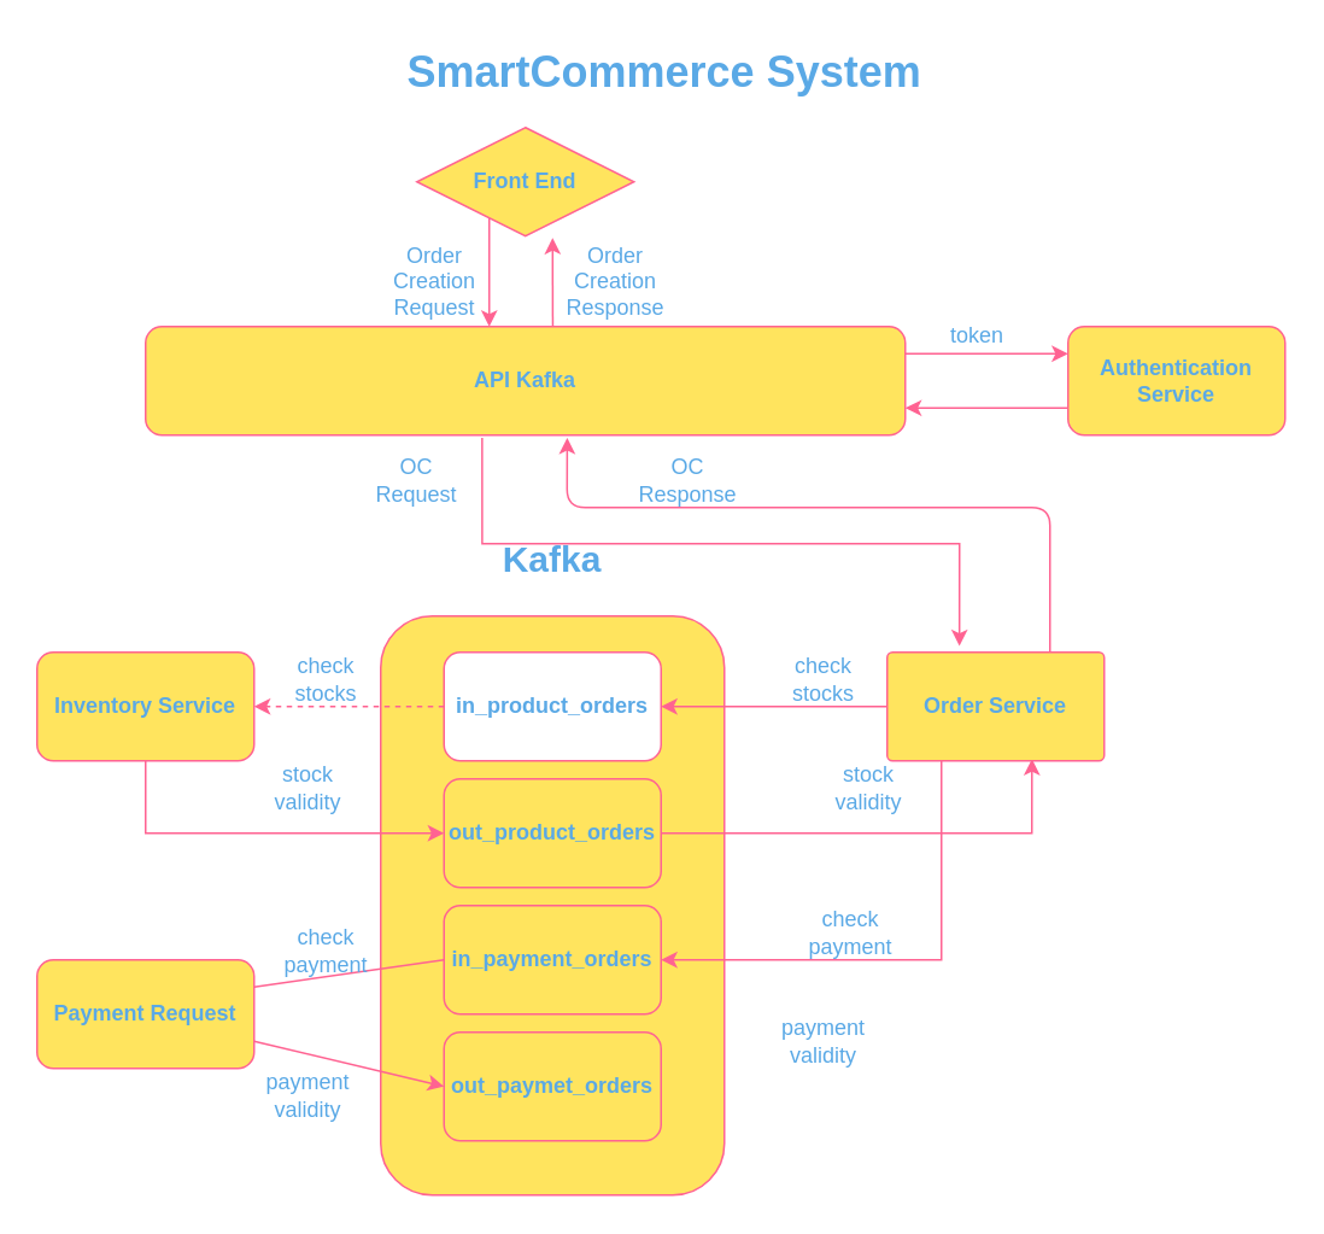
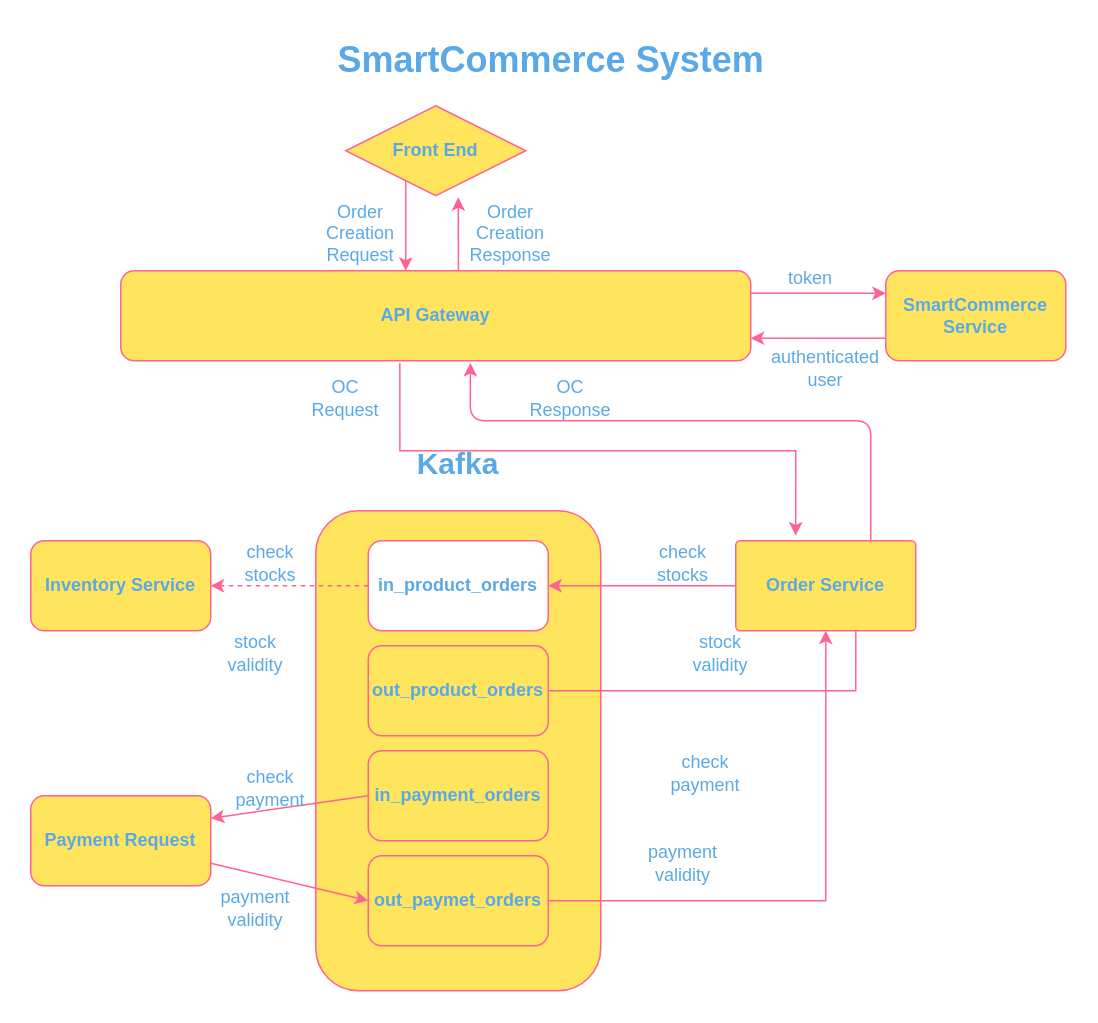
- <mxCell id="9" value="API Kafka" style="rounded=1;whiteSpace=wrap;html=1;fillColor=#FFE45E;strokeColor=#FF6392;fontColor=#5AA9E6;fontStyle=1" parent="1" vertex="1"><mxGeometry x="80" y="180" width="420" height="60" as="geometry" /></mxCell>
+ <mxCell id="9" value="API Gateway" style="rounded=1;whiteSpace=wrap;html=1;fillColor=#FFE45E;strokeColor=#FF6392;fontColor=#5AA9E6;fontStyle=1" parent="1" vertex="1"><mxGeometry x="80" y="180" width="420" height="60" as="geometry" /></mxCell>
- <mxCell id="4" value="Authentication Service" style="rounded=1;whiteSpace=wrap;html=1;fillColor=#FFE45E;strokeColor=#FF6392;fontColor=#5AA9E6;fontStyle=1" parent="1" vertex="1"><mxGeometry x="590" y="180" width="120" height="60" as="geometry" /></mxCell>
+ <mxCell id="4" value="SmartCommerce Service" style="rounded=1;whiteSpace=wrap;html=1;fillColor=#FFE45E;strokeColor=#FF6392;fontColor=#5AA9E6;fontStyle=1" parent="1" vertex="1"><mxGeometry x="590" y="180" width="120" height="60" as="geometry" /></mxCell>
+ <mxCell id="29" value="authenticated user" style="text;html=1;strokeColor=none;fillColor=none;align=center;verticalAlign=middle;whiteSpace=wrap;rounded=0;fontColor=#5AA9E6;" parent="1" vertex="1"><mxGeometry x="520" y="230" width="60" height="30" as="geometry" /></mxCell>
- <mxCell id="26" value="" style="endArrow=classic;html=1;rounded=0;fontColor=#5AA9E6;strokeColor=#FF6392;fillColor=#FFE45E;exitX=1;exitY=0.5;exitDx=0;exitDy=0;entryX=0.667;entryY=0.983;entryDx=0;entryDy=0;entryPerimeter=0;" parent="1" source="14" target="40" edge="1"><mxGeometry width="50" height="50" relative="1" as="geometry"><mxPoint x="350" y="420" as="sourcePoint" /><mxPoint x="400" y="370" as="targetPoint" /><Array as="points"><mxPoint x="570" y="460" /></Array></mxGeometry></mxCell>
+ <mxCell id="26" value="" style="endArrow=none;html=1;rounded=0;fontColor=#5AA9E6;strokeColor=#FF6392;fillColor=#FFE45E;exitX=1;exitY=0.5;exitDx=0;exitDy=0;entryX=0.667;entryY=0.983;entryDx=0;entryDy=0;entryPerimeter=0;" parent="1" source="14" target="40" edge="1"><mxGeometry width="50" height="50" relative="1" as="geometry"><mxPoint x="350" y="420" as="sourcePoint" /><mxPoint x="400" y="370" as="targetPoint" /><Array as="points"><mxPoint x="570" y="460" /></Array></mxGeometry></mxCell>
- <mxCell id="24" value="" style="endArrow=classic;html=1;rounded=0;fontColor=#5AA9E6;strokeColor=#FF6392;fillColor=#FFE45E;exitX=0.5;exitY=1;exitDx=0;exitDy=0;entryX=0;entryY=0.5;entryDx=0;entryDy=0;" parent="1" source="3" target="14" edge="1"><mxGeometry width="50" height="50" relative="1" as="geometry"><mxPoint x="350" y="420" as="sourcePoint" /><mxPoint x="400" y="370" as="targetPoint" /><Array as="points"><mxPoint x="80" y="460" /></Array></mxGeometry></mxCell>
- <mxCell id="41" value="" style="endArrow=none;html=1;rounded=0;fontColor=#5AA9E6;strokeColor=#FF6392;fillColor=#FFE45E;exitX=1;exitY=0.5;exitDx=0;exitDy=0;startArrow=classic;startFill=1;endFill=0;entryX=0.25;entryY=1;entryDx=0;entryDy=0;" edge="1" parent="1" source="17" target="40"><mxGeometry width="50" height="50" relative="1" as="geometry"><mxPoint x="365" y="530" as="sourcePoint" /><mxPoint x="597" y="360" as="targetPoint" /><Array as="points"><mxPoint x="520" y="530" /></Array></mxGeometry></mxCell>
- <mxCell id="31" value="" style="endArrow=none;html=1;rounded=0;fontColor=#5AA9E6;strokeColor=#FF6392;fillColor=#FFE45E;entryX=1;entryY=0.25;entryDx=0;entryDy=0;exitX=0;exitY=0.5;exitDx=0;exitDy=0;" parent="1" source="17" target="5" edge="1"><mxGeometry width="50" height="50" relative="1" as="geometry"><mxPoint x="350" y="420" as="sourcePoint" /><mxPoint x="400" y="370" as="targetPoint" /></mxGeometry></mxCell>
+ <mxCell id="31" value="" style="endArrow=classic;html=1;rounded=0;fontColor=#5AA9E6;strokeColor=#FF6392;fillColor=#FFE45E;entryX=1;entryY=0.25;entryDx=0;entryDy=0;exitX=0;exitY=0.5;exitDx=0;exitDy=0;" parent="1" source="17" target="5" edge="1"><mxGeometry width="50" height="50" relative="1" as="geometry"><mxPoint x="350" y="420" as="sourcePoint" /><mxPoint x="400" y="370" as="targetPoint" /></mxGeometry></mxCell>
+ <mxCell id="35" value="" style="endArrow=classic;html=1;rounded=0;fontColor=#5AA9E6;strokeColor=#FF6392;fillColor=#FFE45E;entryX=0.5;entryY=1;entryDx=0;entryDy=0;exitX=1;exitY=0.5;exitDx=0;exitDy=0;" parent="1" source="18" target="40" edge="1"><mxGeometry width="50" height="50" relative="1" as="geometry"><mxPoint x="350" y="420" as="sourcePoint" /><mxPoint x="400" y="370" as="targetPoint" /><Array as="points"><mxPoint x="550" y="600" /></Array></mxGeometry></mxCell>
